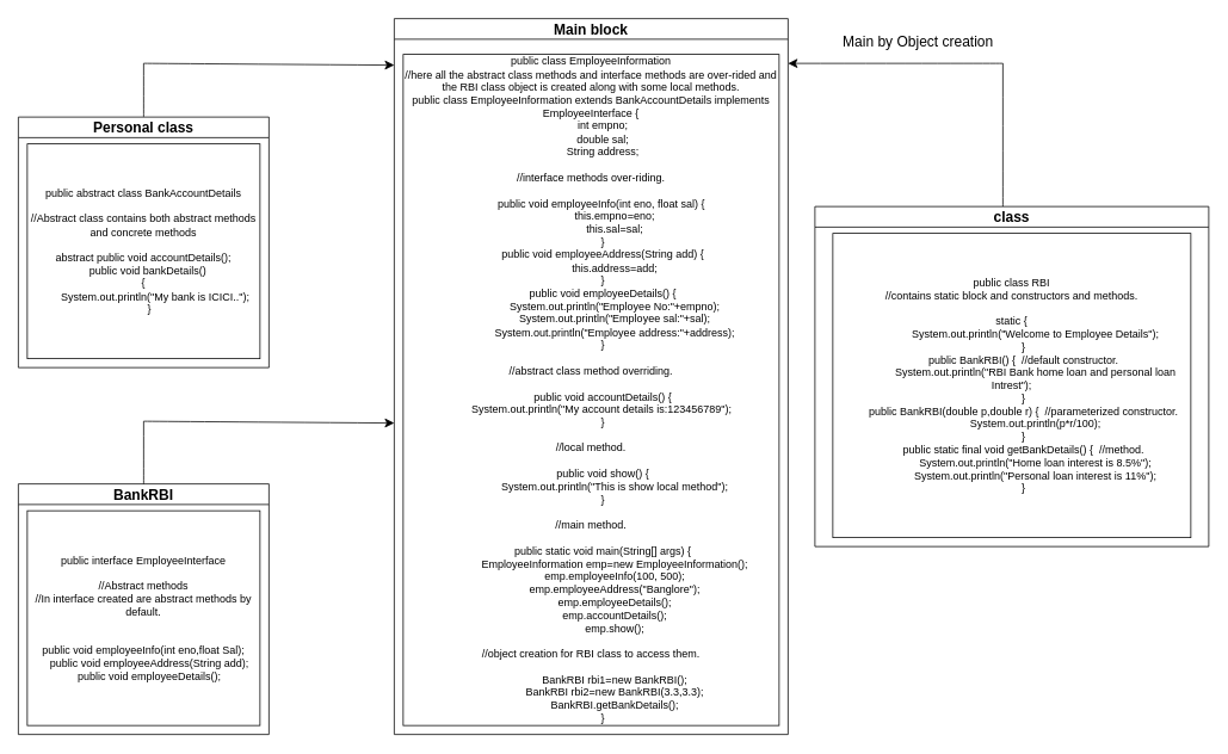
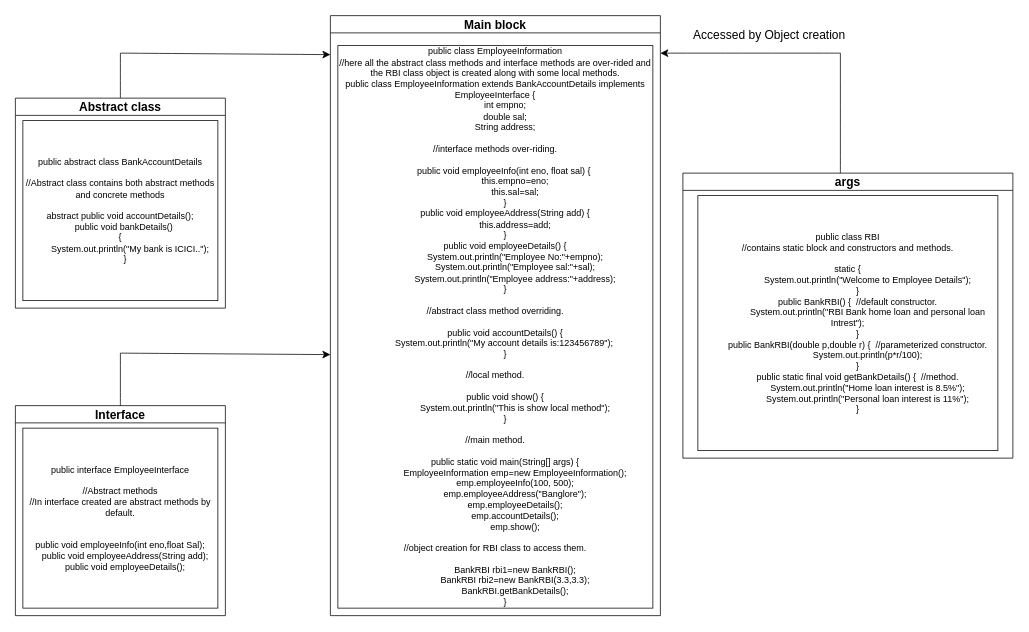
- <mxCell id="16" value="Main by Object creation" style="text;html=1;align=center;verticalAlign=middle;resizable=0;points=[];autosize=1;strokeColor=none;fillColor=none;fontSize=16;" vertex="1" parent="1"><mxGeometry x="910" y="31" width="230" height="30" as="geometry" /></mxCell>
+ <mxCell id="16" value="Accessed by Object creation" style="text;html=1;align=center;verticalAlign=middle;resizable=0;points=[];autosize=1;strokeColor=none;fillColor=none;fontSize=16;" vertex="1" parent="1"><mxGeometry x="910" y="31" width="230" height="30" as="geometry" /></mxCell>
- <mxCell id="6" value="Personal class" style="swimlane;whiteSpace=wrap;html=1;fontSize=16;" parent="1" vertex="1"><mxGeometry x="20" y="130" width="280" height="280" as="geometry" /></mxCell>
+ <mxCell id="6" value="Abstract class" style="swimlane;whiteSpace=wrap;html=1;fontSize=16;" parent="1" vertex="1"><mxGeometry x="20" y="130" width="280" height="280" as="geometry" /></mxCell>
- <mxCell id="10" value="class" style="swimlane;whiteSpace=wrap;html=1;fontSize=16;" parent="1" vertex="1"><mxGeometry x="910" y="230" width="440" height="380" as="geometry" /></mxCell>
+ <mxCell id="10" value="args" style="swimlane;whiteSpace=wrap;html=1;fontSize=16;" parent="1" vertex="1"><mxGeometry x="910" y="230" width="440" height="380" as="geometry" /></mxCell>
- <mxCell id="8" value="BankRBI" style="swimlane;whiteSpace=wrap;html=1;fontSize=16;" parent="1" vertex="1"><mxGeometry x="20" y="540" width="280" height="280" as="geometry" /></mxCell>
+ <mxCell id="8" value="Interface" style="swimlane;whiteSpace=wrap;html=1;fontSize=16;" parent="1" vertex="1"><mxGeometry x="20" y="540" width="280" height="280" as="geometry" /></mxCell>
